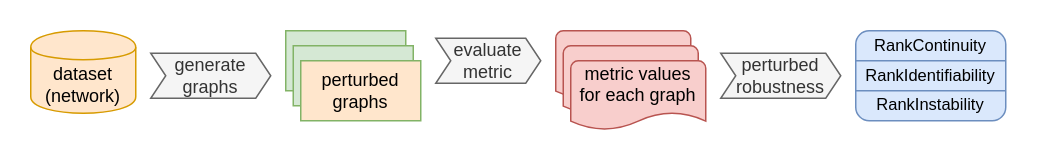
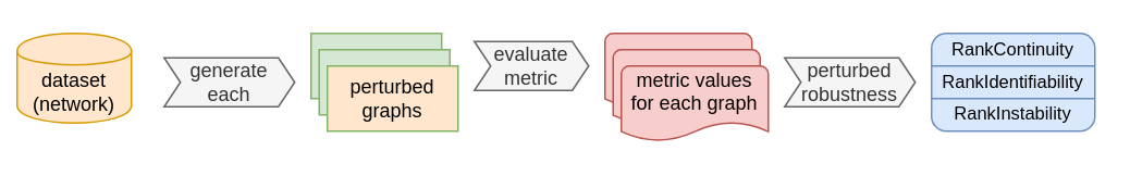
- <mxCell id="5" value="dataset&lt;br&gt;(network)" style="shape=cylinder;whiteSpace=wrap;html=1;boundedLbl=1;backgroundOutline=1;fillColor=#ffe6cc;strokeColor=#d79b00;" vertex="1" parent="1"><mxGeometry x="20" y="20" width="70" height="55" as="geometry" /></mxCell>
+ <mxCell id="5" value="dataset&lt;br&gt;(network)" style="shape=cylinder;whiteSpace=wrap;html=1;boundedLbl=1;backgroundOutline=1;fillColor=#ffe6cc;strokeColor=#d79b00;" vertex="1" parent="1"><mxGeometry x="10" y="20" width="70" height="55" as="geometry" /></mxCell>
- <mxCell id="6" value="generate&lt;br&gt;graphs" style="shape=step;perimeter=stepPerimeter;whiteSpace=wrap;html=1;fixedSize=1;fillColor=#f5f5f5;strokeColor=#666666;fontColor=#333333;size=10;" vertex="1" parent="1"><mxGeometry x="100" y="35" width="80" height="30" as="geometry" /></mxCell>
+ <mxCell id="6" value="generate&lt;br&gt;each" style="shape=step;perimeter=stepPerimeter;whiteSpace=wrap;html=1;fixedSize=1;fillColor=#f5f5f5;strokeColor=#666666;fontColor=#333333;size=10;" vertex="1" parent="1"><mxGeometry x="100" y="35" width="80" height="30" as="geometry" /></mxCell>
